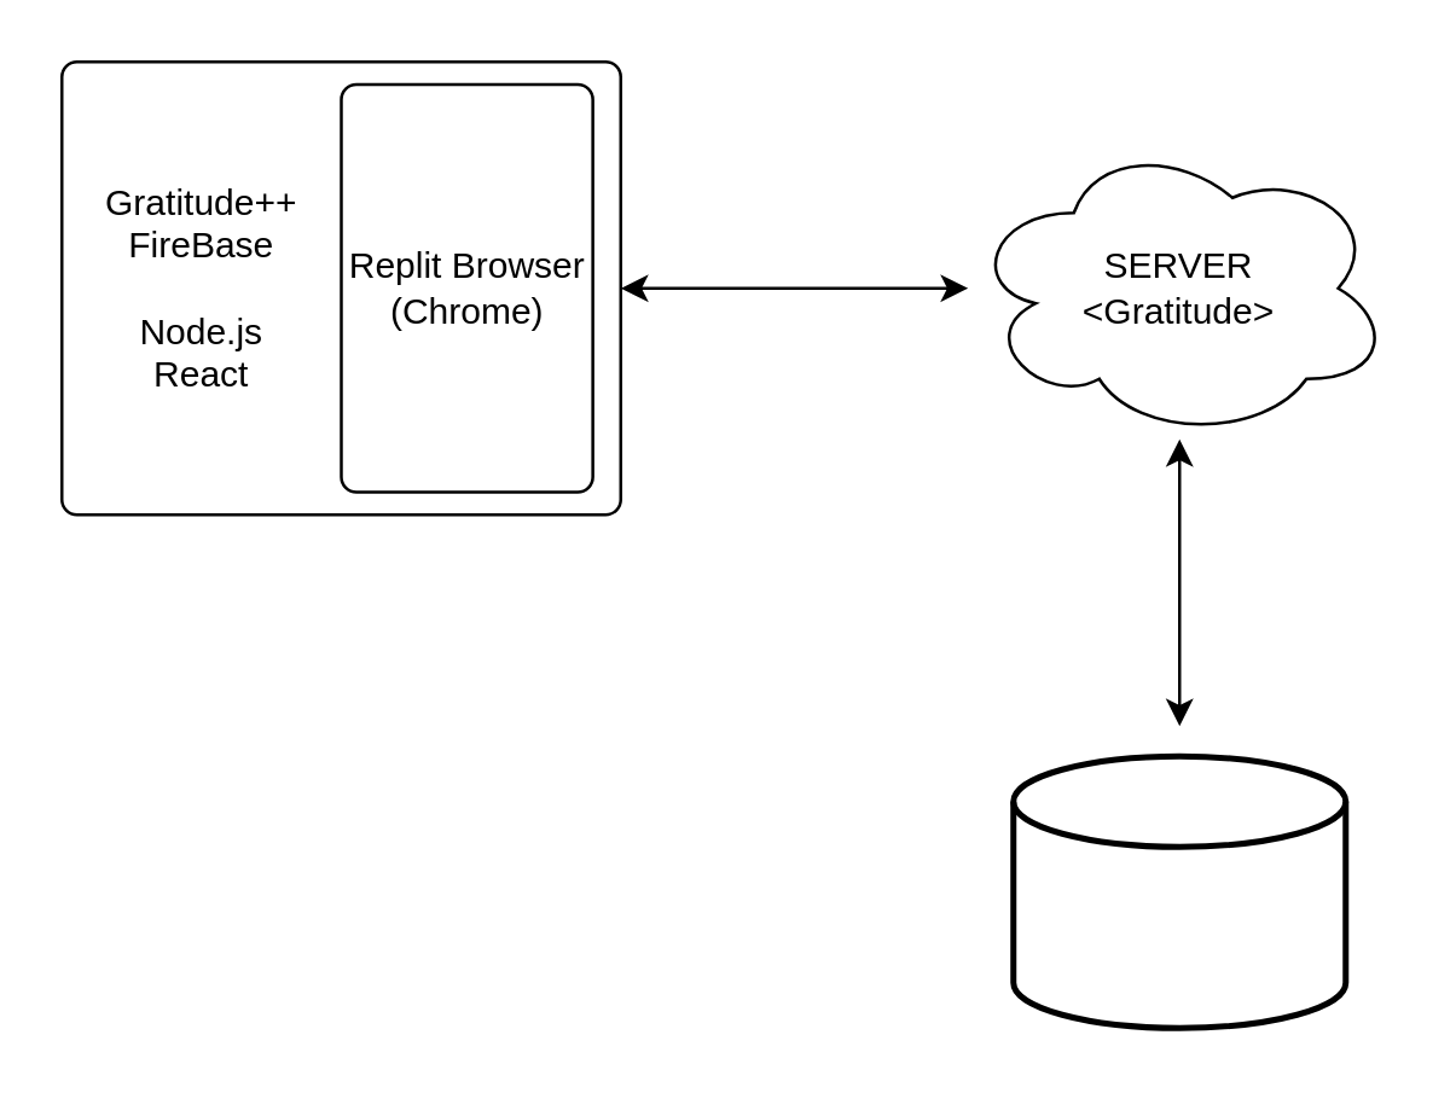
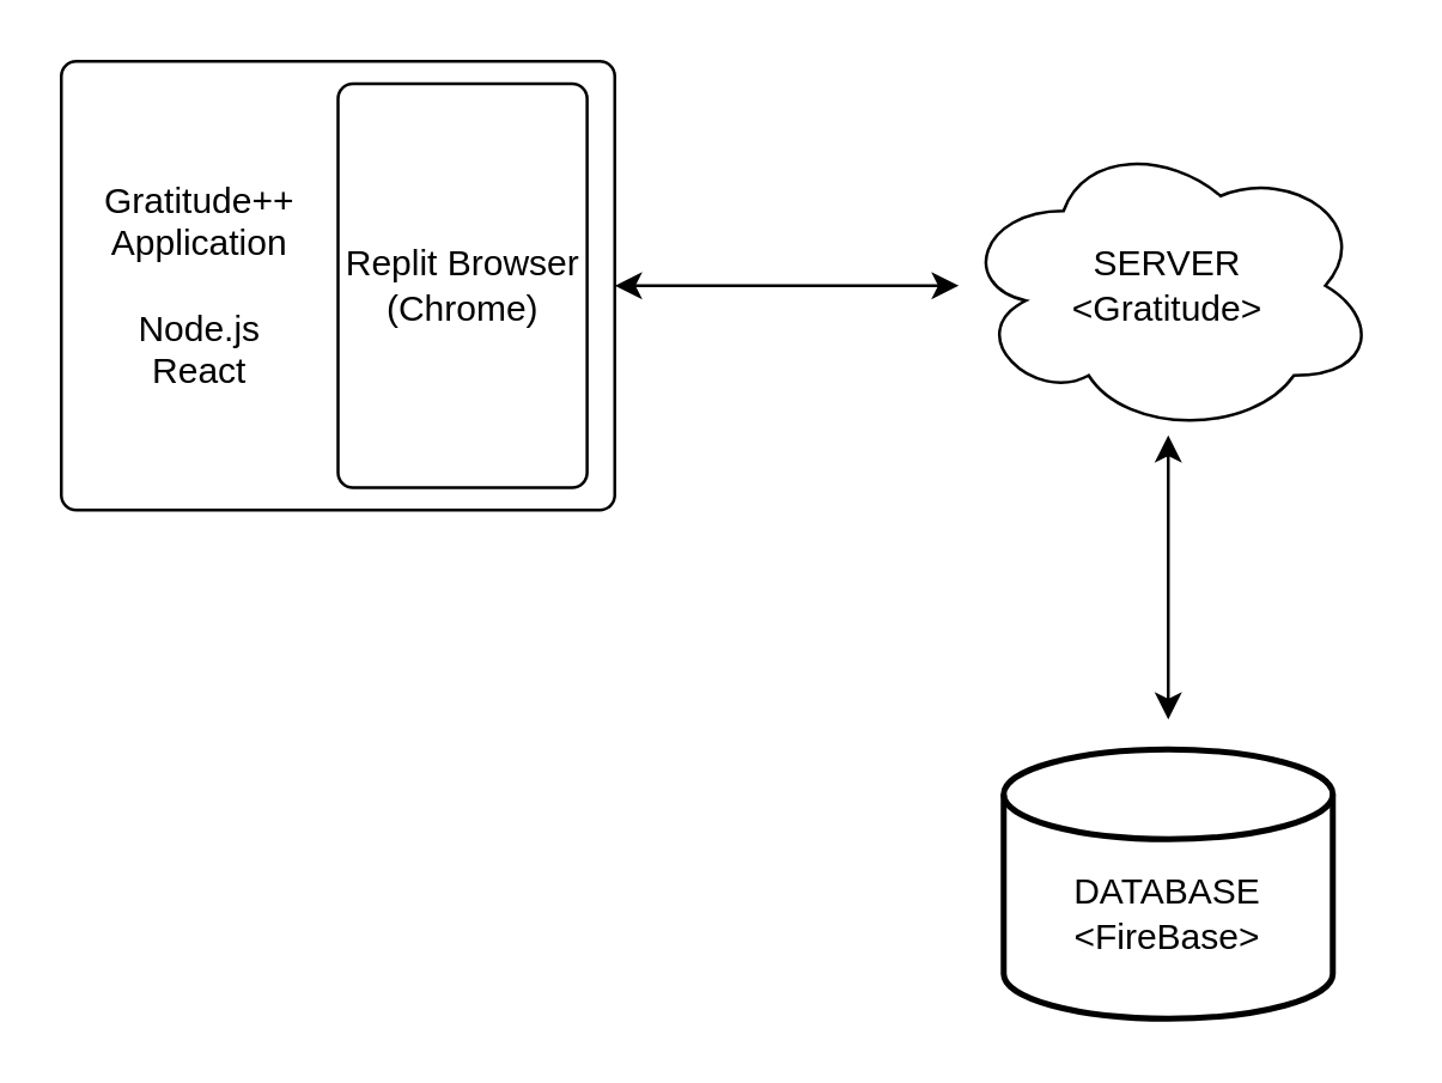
- <mxCell id="4" value="Gratitude++ FireBase&lt;br&gt;&lt;br&gt;Node.js&lt;br&gt;React&lt;br&gt;" style="html=1;shape=mxgraph.er.anchor;whiteSpace=wrap;" vertex="1" parent="3"><mxGeometry width="92.5" height="150" as="geometry" /></mxCell>
+ <mxCell id="4" value="Gratitude++ Application&lt;br&gt;&lt;br&gt;Node.js&lt;br&gt;React&lt;br&gt;" style="html=1;shape=mxgraph.er.anchor;whiteSpace=wrap;" vertex="1" parent="3"><mxGeometry width="92.5" height="150" as="geometry" /></mxCell>
+ <mxCell id="9" value="DATABASE&lt;br&gt;&amp;lt;FireBase&amp;gt;" style="text;html=1;strokeColor=none;fillColor=none;align=center;verticalAlign=middle;whiteSpace=wrap;rounded=0;" vertex="1" parent="1"><mxGeometry x="360" y="290" width="60" height="30" as="geometry" /></mxCell>
